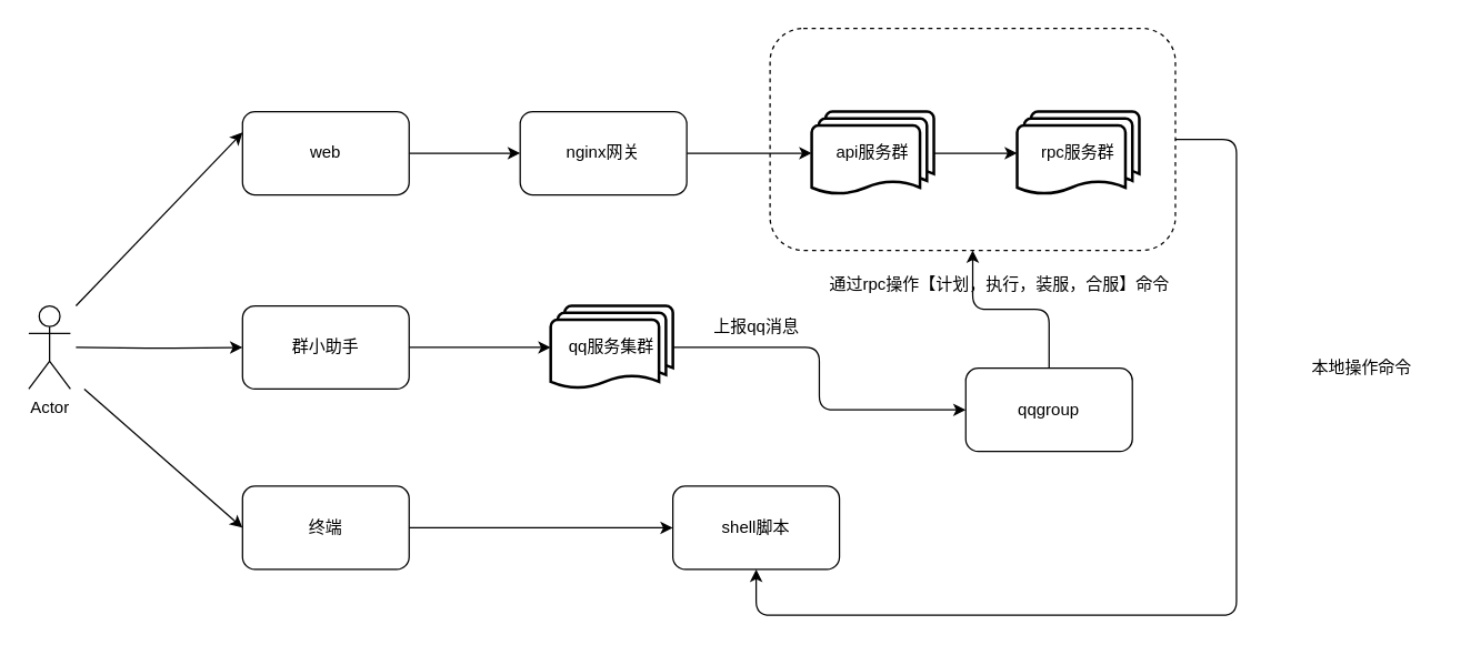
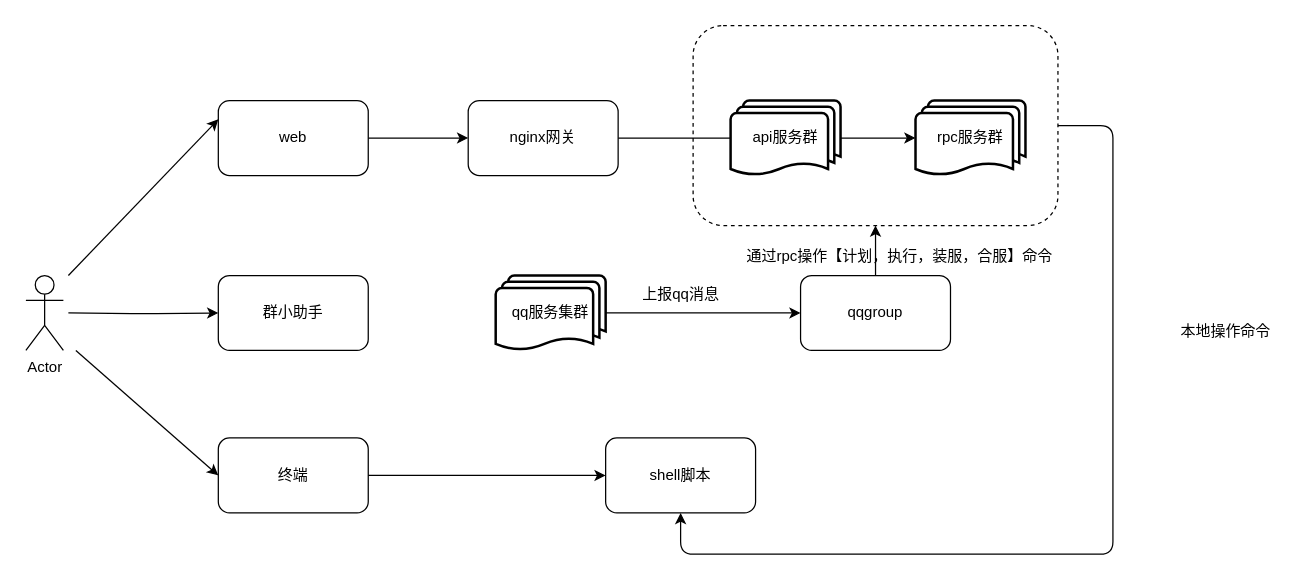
- <mxCell id="6" value="" style="edgeStyle=orthogonalEdgeStyle;rounded=1;orthogonalLoop=1;jettySize=auto;html=1;" parent="1" source="7" target="10" edge="1"><mxGeometry relative="1" as="geometry" /></mxCell>
+ <mxCell id="6" value="" style="edgeStyle=orthogonalEdgeStyle;rounded=1;orthogonalLoop=1;jettySize=auto;html=1;endArrow=none;" parent="1" source="7" target="10" edge="1"><mxGeometry relative="1" as="geometry" /></mxCell>
- <mxCell id="4" value="" style="edgeStyle=orthogonalEdgeStyle;rounded=1;orthogonalLoop=1;jettySize=auto;html=1;entryX=0;entryY=0.5;entryDx=0;entryDy=0;entryPerimeter=0;" parent="1" source="5" target="25" edge="1"><mxGeometry relative="1" as="geometry"><mxPoint x="374" y="250" as="targetPoint" /></mxGeometry></mxCell>
- <mxCell id="15" value="qqgroup" style="whiteSpace=wrap;html=1;rounded=1;" parent="1" vertex="1"><mxGeometry x="695" y="265" width="120" height="60" as="geometry" /></mxCell>
+ <mxCell id="15" value="qqgroup" style="whiteSpace=wrap;html=1;rounded=1;" parent="1" vertex="1"><mxGeometry x="640" y="220" width="120" height="60" as="geometry" /></mxCell>
